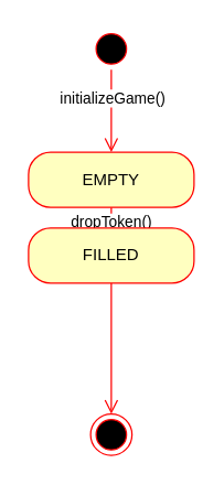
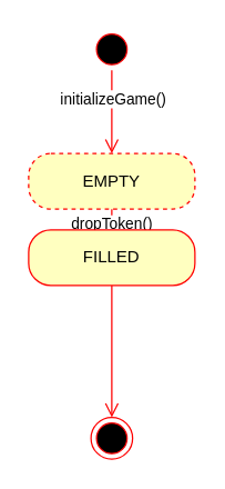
- <mxCell id="6" value="EMPTY" style="rounded=1;whiteSpace=wrap;html=1;arcSize=40;fontColor=#000000;fillColor=#ffffc0;strokeColor=#ff0000;" vertex="1" parent="1"><mxGeometry x="20" y="110" width="120" height="40" as="geometry" /></mxCell>
+ <mxCell id="6" value="EMPTY" style="rounded=1;whiteSpace=wrap;html=1;arcSize=40;fontColor=#000000;fillColor=#ffffc0;strokeColor=#ff0000;dashed=1;" vertex="1" parent="1"><mxGeometry x="20" y="110" width="120" height="40" as="geometry" /></mxCell>
- <mxCell id="7" value="" style="edgeStyle=orthogonalEdgeStyle;html=1;verticalAlign=bottom;endArrow=open;endSize=8;strokeColor=#ff0000;rounded=0;" edge="1" source="6" parent="1" target="9"><mxGeometry relative="1" as="geometry"><mxPoint x="80" y="190" as="targetPoint" /></mxGeometry></mxCell>
+ <mxCell id="7" value="" style="edgeStyle=orthogonalEdgeStyle;html=1;verticalAlign=bottom;endArrow=diamond;endSize=8;strokeColor=#ff0000;rounded=0;" edge="1" source="6" parent="1" target="9"><mxGeometry relative="1" as="geometry"><mxPoint x="80" y="190" as="targetPoint" /></mxGeometry></mxCell>
